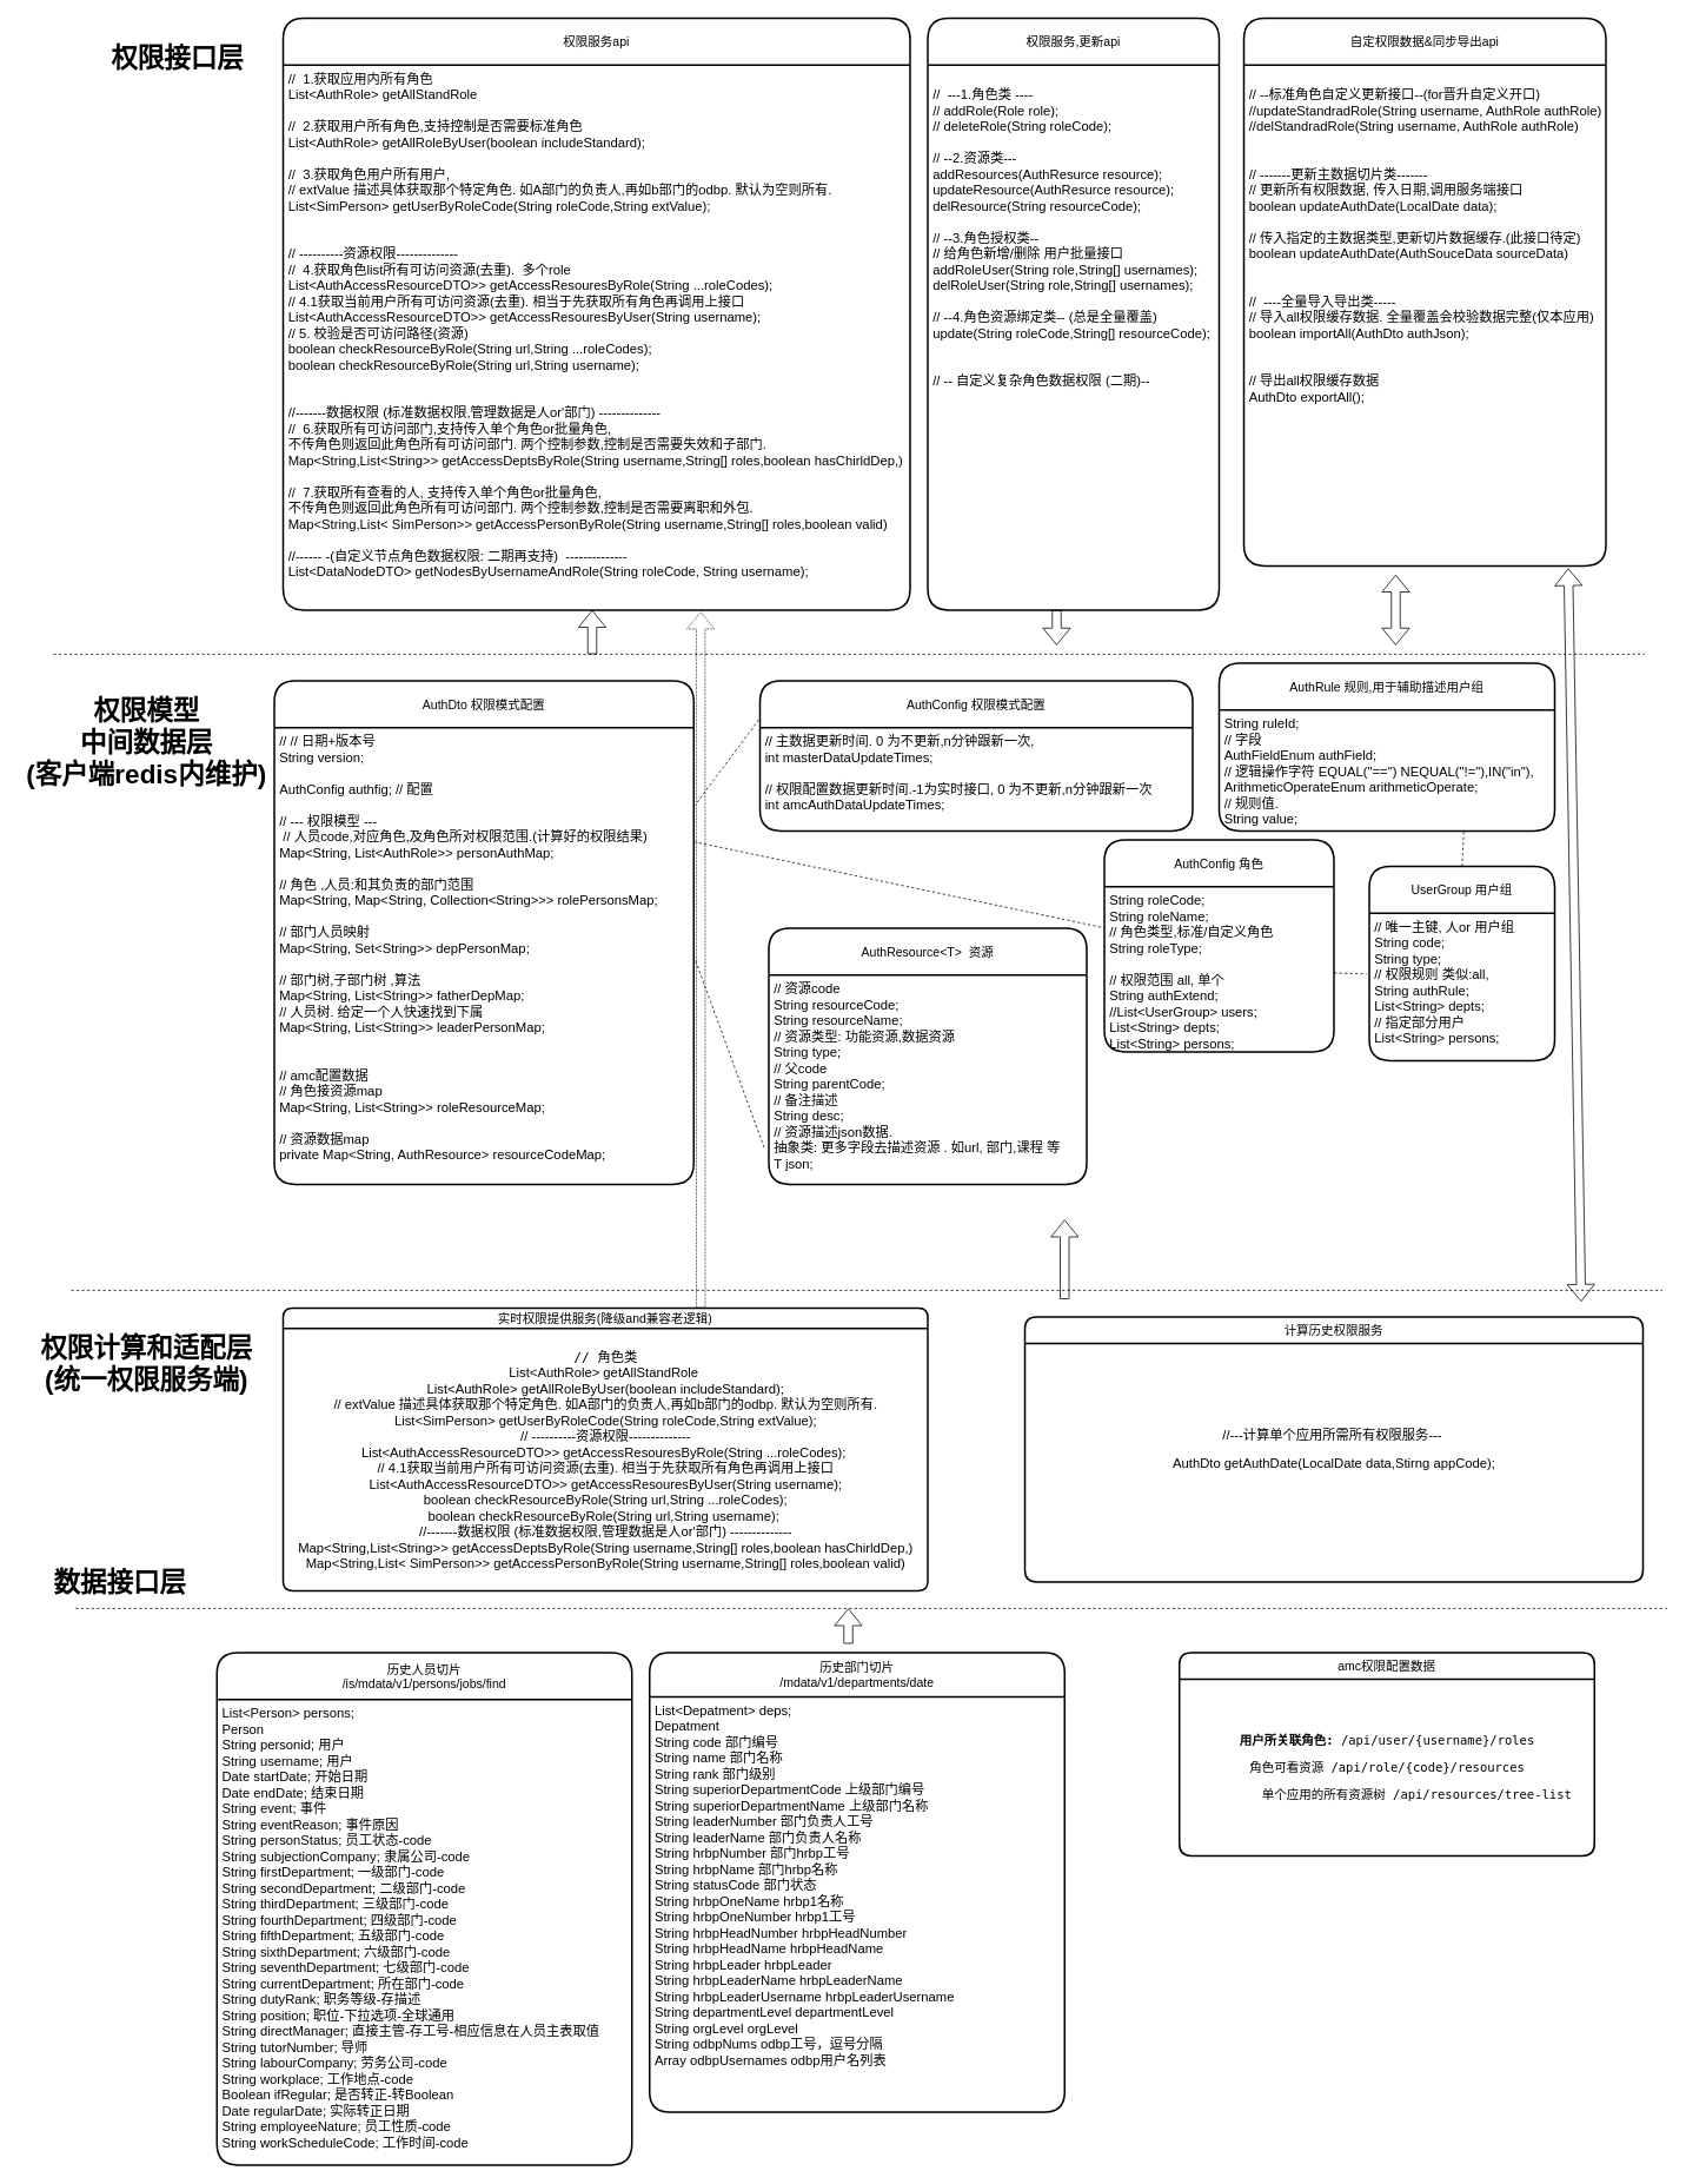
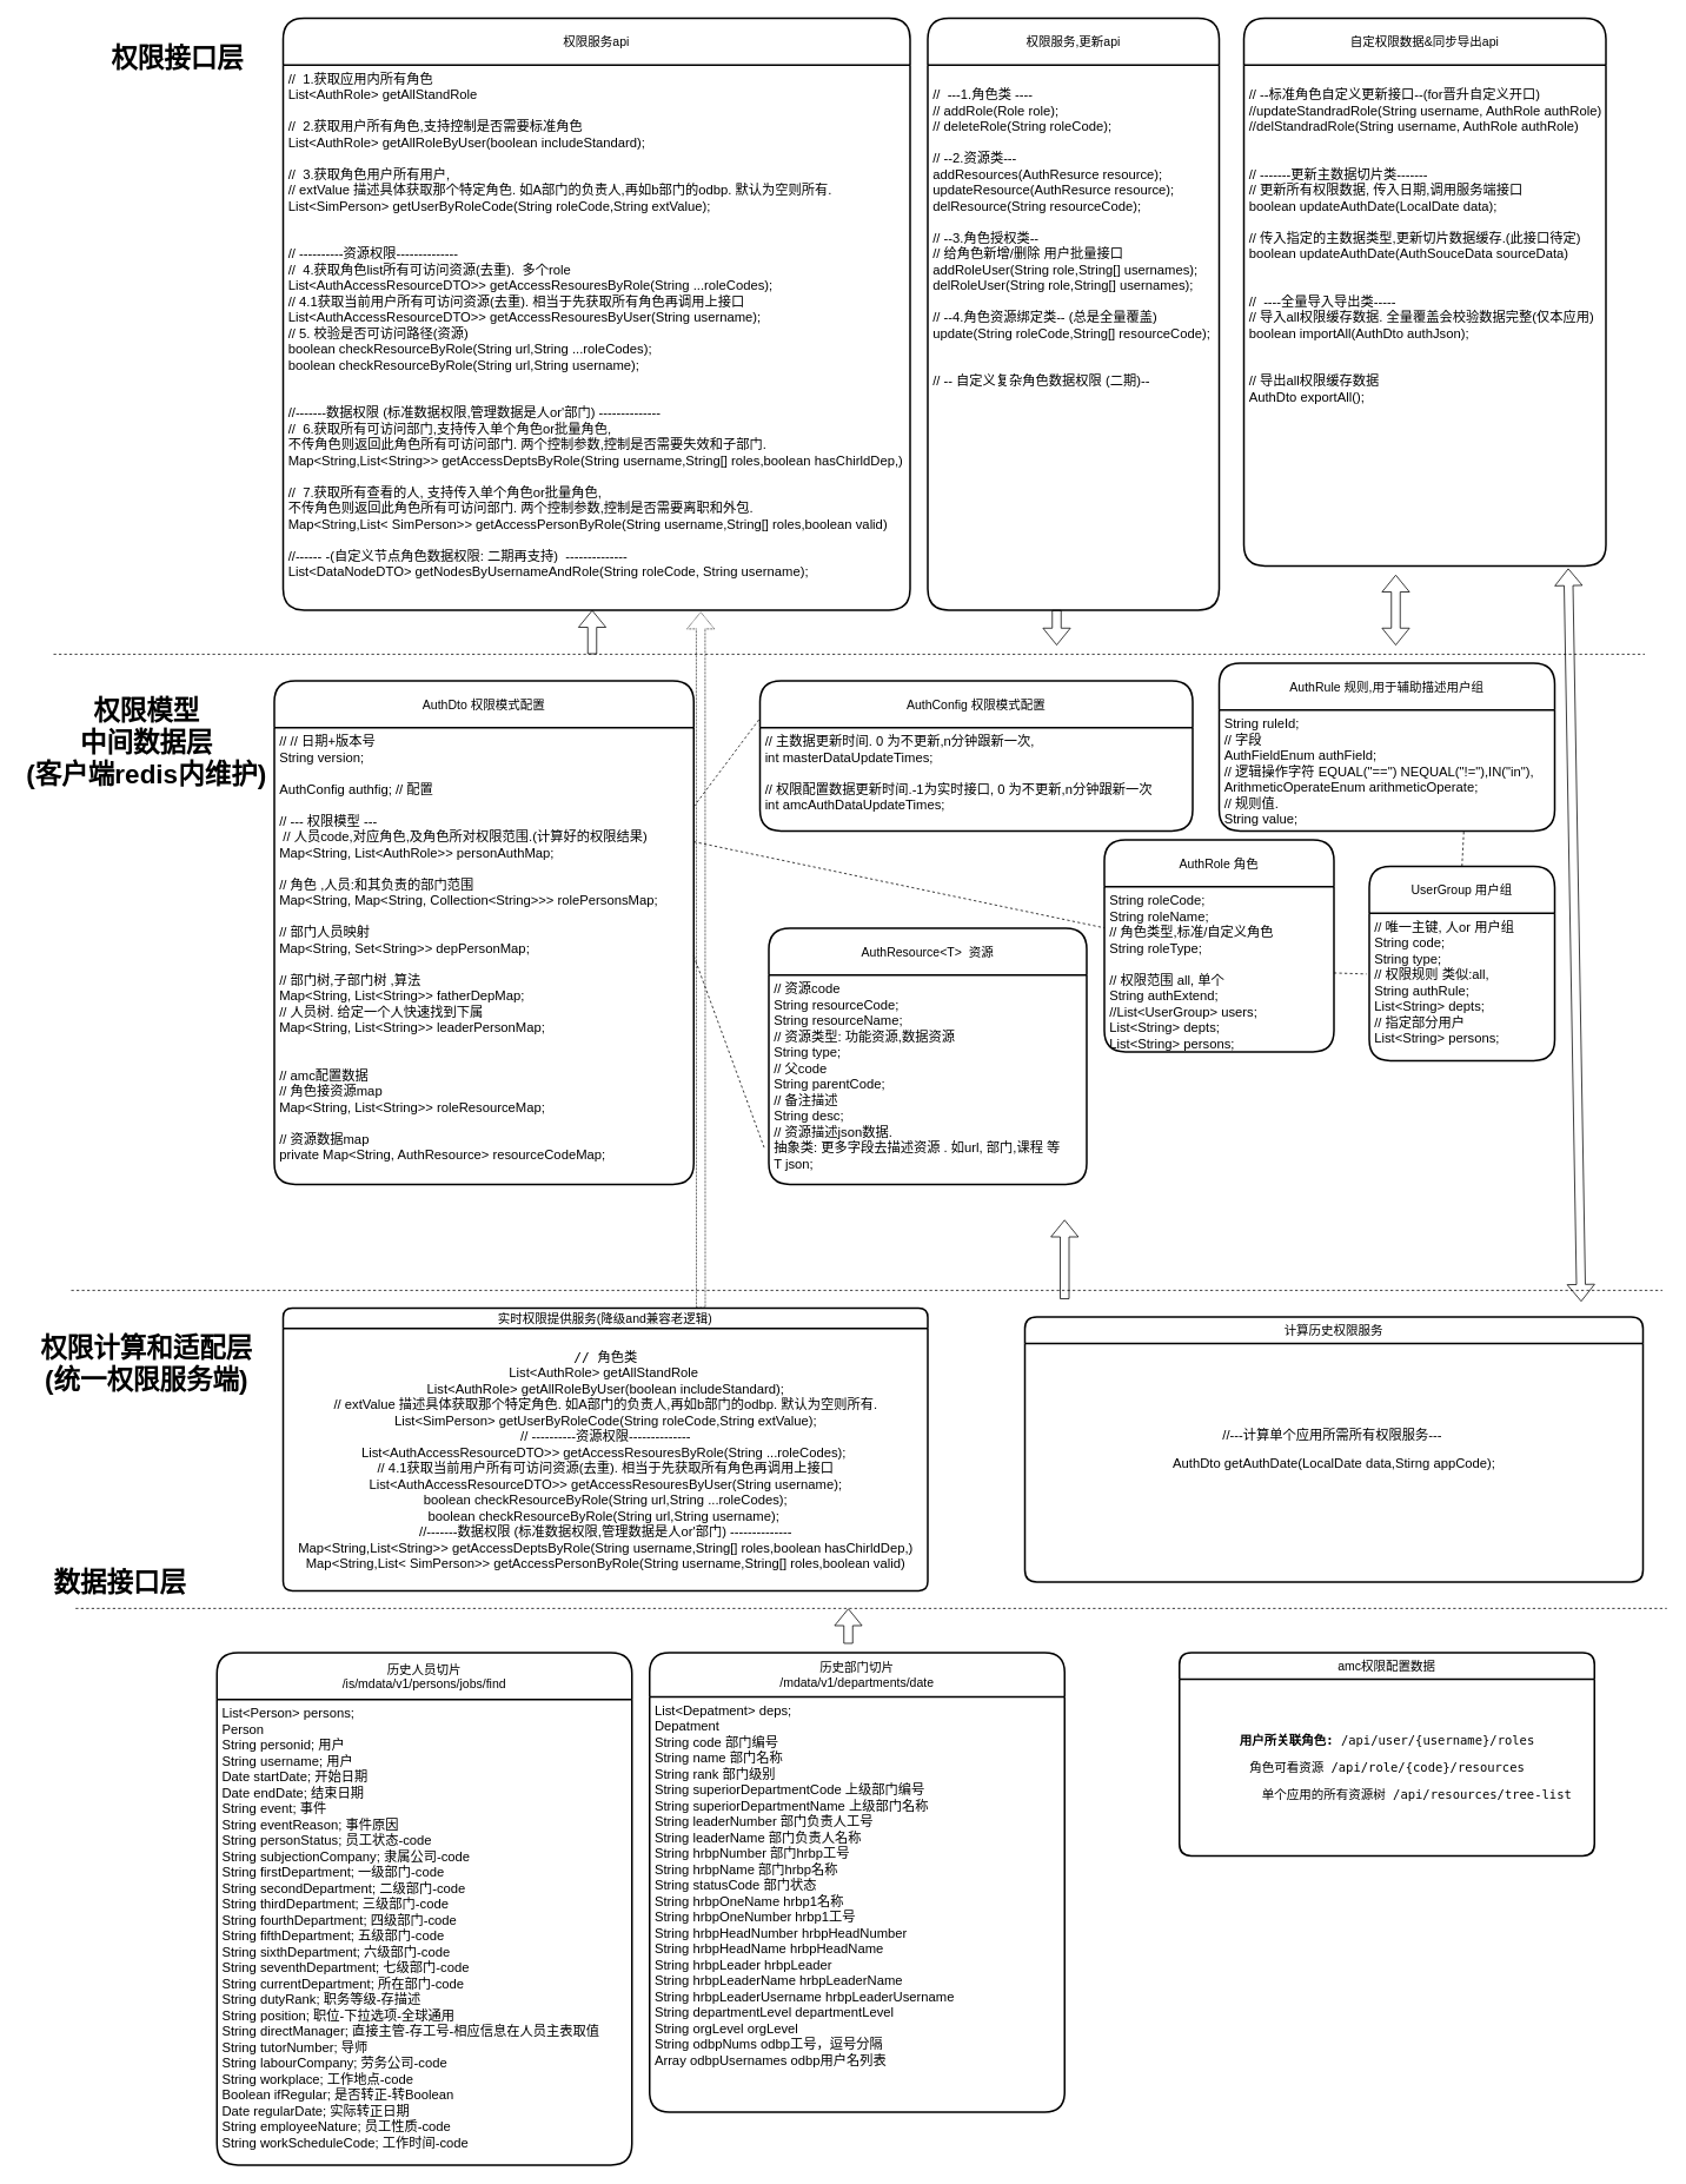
- <mxCell id="14" value="AuthConfig 角色" style="swimlane;childLayout=stackLayout;horizontal=1;startSize=53;horizontalStack=0;rounded=1;fontSize=14;fontStyle=0;strokeWidth=2;resizeParent=0;resizeLast=1;shadow=0;dashed=0;align=center;" vertex="1" parent="3"><mxGeometry x="1230" y="930" width="260" height="240" as="geometry" /></mxCell>
+ <mxCell id="14" value="AuthRole 角色" style="swimlane;childLayout=stackLayout;horizontal=1;startSize=53;horizontalStack=0;rounded=1;fontSize=14;fontStyle=0;strokeWidth=2;resizeParent=0;resizeLast=1;shadow=0;dashed=0;align=center;" vertex="1" parent="3"><mxGeometry x="1230" y="930" width="260" height="240" as="geometry" /></mxCell>
